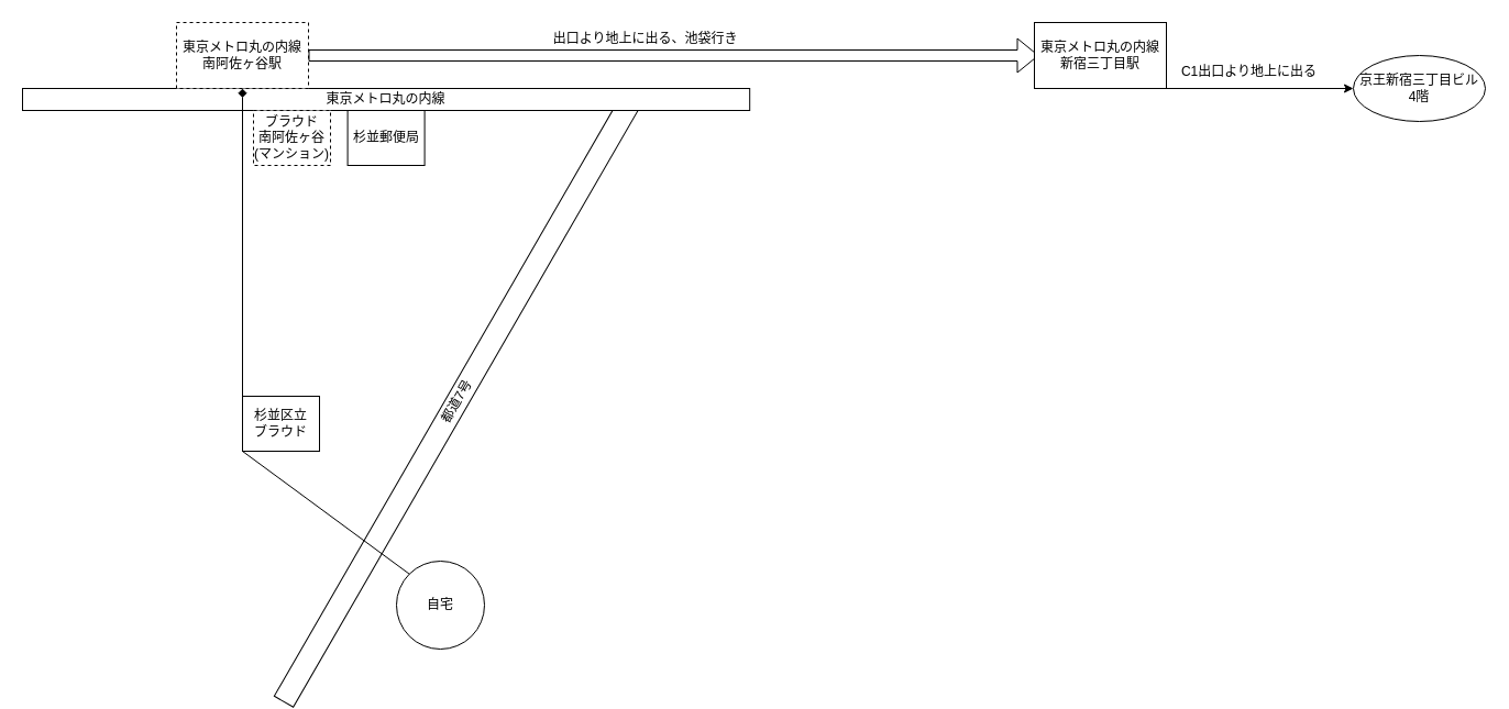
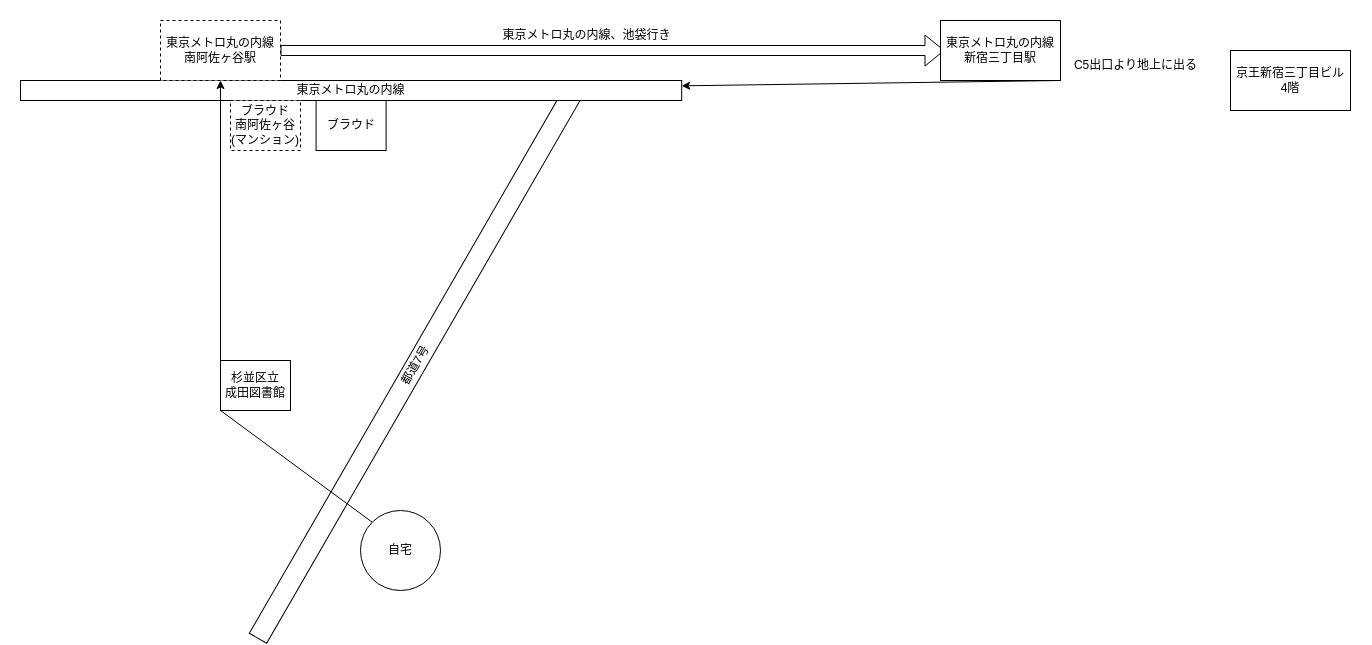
- <mxCell id="11" value="出口より地上に出る、池袋行き" style="text;html=1;align=center;verticalAlign=middle;resizable=0;points=[];autosize=1;strokeColor=none;fillColor=none;" parent="1" vertex="1"><mxGeometry x="491.19" y="20" width="190" height="30" as="geometry" /></mxCell>
+ <mxCell id="11" value="東京メトロ丸の内線、池袋行き" style="text;html=1;align=center;verticalAlign=middle;resizable=0;points=[];autosize=1;strokeColor=none;fillColor=none;" parent="1" vertex="1"><mxGeometry x="491.19" y="20" width="190" height="30" as="geometry" /></mxCell>
- <mxCell id="12" value="C1出口より地上に出る" style="text;html=1;align=center;verticalAlign=middle;resizable=0;points=[];autosize=1;strokeColor=none;fillColor=none;" parent="1" vertex="1"><mxGeometry x="1060" y="50" width="150" height="30" as="geometry" /></mxCell>
+ <mxCell id="12" value="C5出口より地上に出る" style="text;html=1;align=center;verticalAlign=middle;resizable=0;points=[];autosize=1;strokeColor=none;fillColor=none;" parent="1" vertex="1"><mxGeometry x="1060" y="50" width="150" height="30" as="geometry" /></mxCell>
- <mxCell id="9" value="" style="endArrow=classic;html=1;rounded=0;exitX=1;exitY=1;exitDx=0;exitDy=0;entryX=0;entryY=0.5;entryDx=0;entryDy=0;" parent="1" source="8" target="10" edge="1"><mxGeometry width="50" height="50" relative="1" as="geometry"><mxPoint x="760" y="100" as="sourcePoint" /><mxPoint x="1140" y="80" as="targetPoint" /></mxGeometry></mxCell>
+ <mxCell id="9" value="" style="endArrow=classic;html=1;rounded=0;exitX=1;exitY=1;exitDx=0;exitDy=0;" parent="1" source="8" target="3" edge="1"><mxGeometry width="50" height="50" relative="1" as="geometry"><mxPoint x="760" y="100" as="sourcePoint" /><mxPoint x="1140" y="80" as="targetPoint" /></mxGeometry></mxCell>
- <mxCell id="10" value="京王新宿三丁目ビル&lt;br&gt;4階" style="ellipse;whiteSpace=wrap;html=1;" parent="1" vertex="1"><mxGeometry x="1230" y="50" width="120" height="60" as="geometry" /></mxCell>
+ <mxCell id="10" value="京王新宿三丁目ビル&lt;br&gt;4階" style="rounded=0;whiteSpace=wrap;html=1;" parent="1" vertex="1"><mxGeometry x="1230" y="50" width="120" height="60" as="geometry" /></mxCell>
- <mxCell id="6" value="" style="endArrow=diamond;html=1;rounded=0;exitX=0;exitY=0;exitDx=0;exitDy=0;" parent="1" source="4" target="5" edge="1"><mxGeometry width="50" height="50" relative="1" as="geometry"><mxPoint x="220" y="360" as="sourcePoint" /><mxPoint x="220" y="50" as="targetPoint" /><Array as="points"><mxPoint x="220" y="410" /></Array></mxGeometry></mxCell>
+ <mxCell id="6" value="" style="endArrow=classic;html=1;rounded=0;exitX=0;exitY=0;exitDx=0;exitDy=0;" parent="1" source="4" target="5" edge="1"><mxGeometry width="50" height="50" relative="1" as="geometry"><mxPoint x="220" y="360" as="sourcePoint" /><mxPoint x="220" y="50" as="targetPoint" /><Array as="points"><mxPoint x="220" y="410" /></Array></mxGeometry></mxCell>
- <mxCell id="14" value="杉並郵便局" style="rounded=0;whiteSpace=wrap;html=1;" parent="1" vertex="1"><mxGeometry x="315.59" y="100" width="70" height="50" as="geometry" /></mxCell>
+ <mxCell id="14" value="ブラウド" style="rounded=0;whiteSpace=wrap;html=1;" parent="1" vertex="1"><mxGeometry x="315.59" y="100" width="70" height="50" as="geometry" /></mxCell>
- <mxCell id="13" value="杉並区立&lt;br&gt;ブラウド" style="rounded=0;whiteSpace=wrap;html=1;" parent="1" vertex="1"><mxGeometry x="220" y="360" width="70" height="50" as="geometry" /></mxCell>
+ <mxCell id="13" value="杉並区立&lt;br&gt;成田図書館" style="rounded=0;whiteSpace=wrap;html=1;" parent="1" vertex="1"><mxGeometry x="220" y="360" width="70" height="50" as="geometry" /></mxCell>
